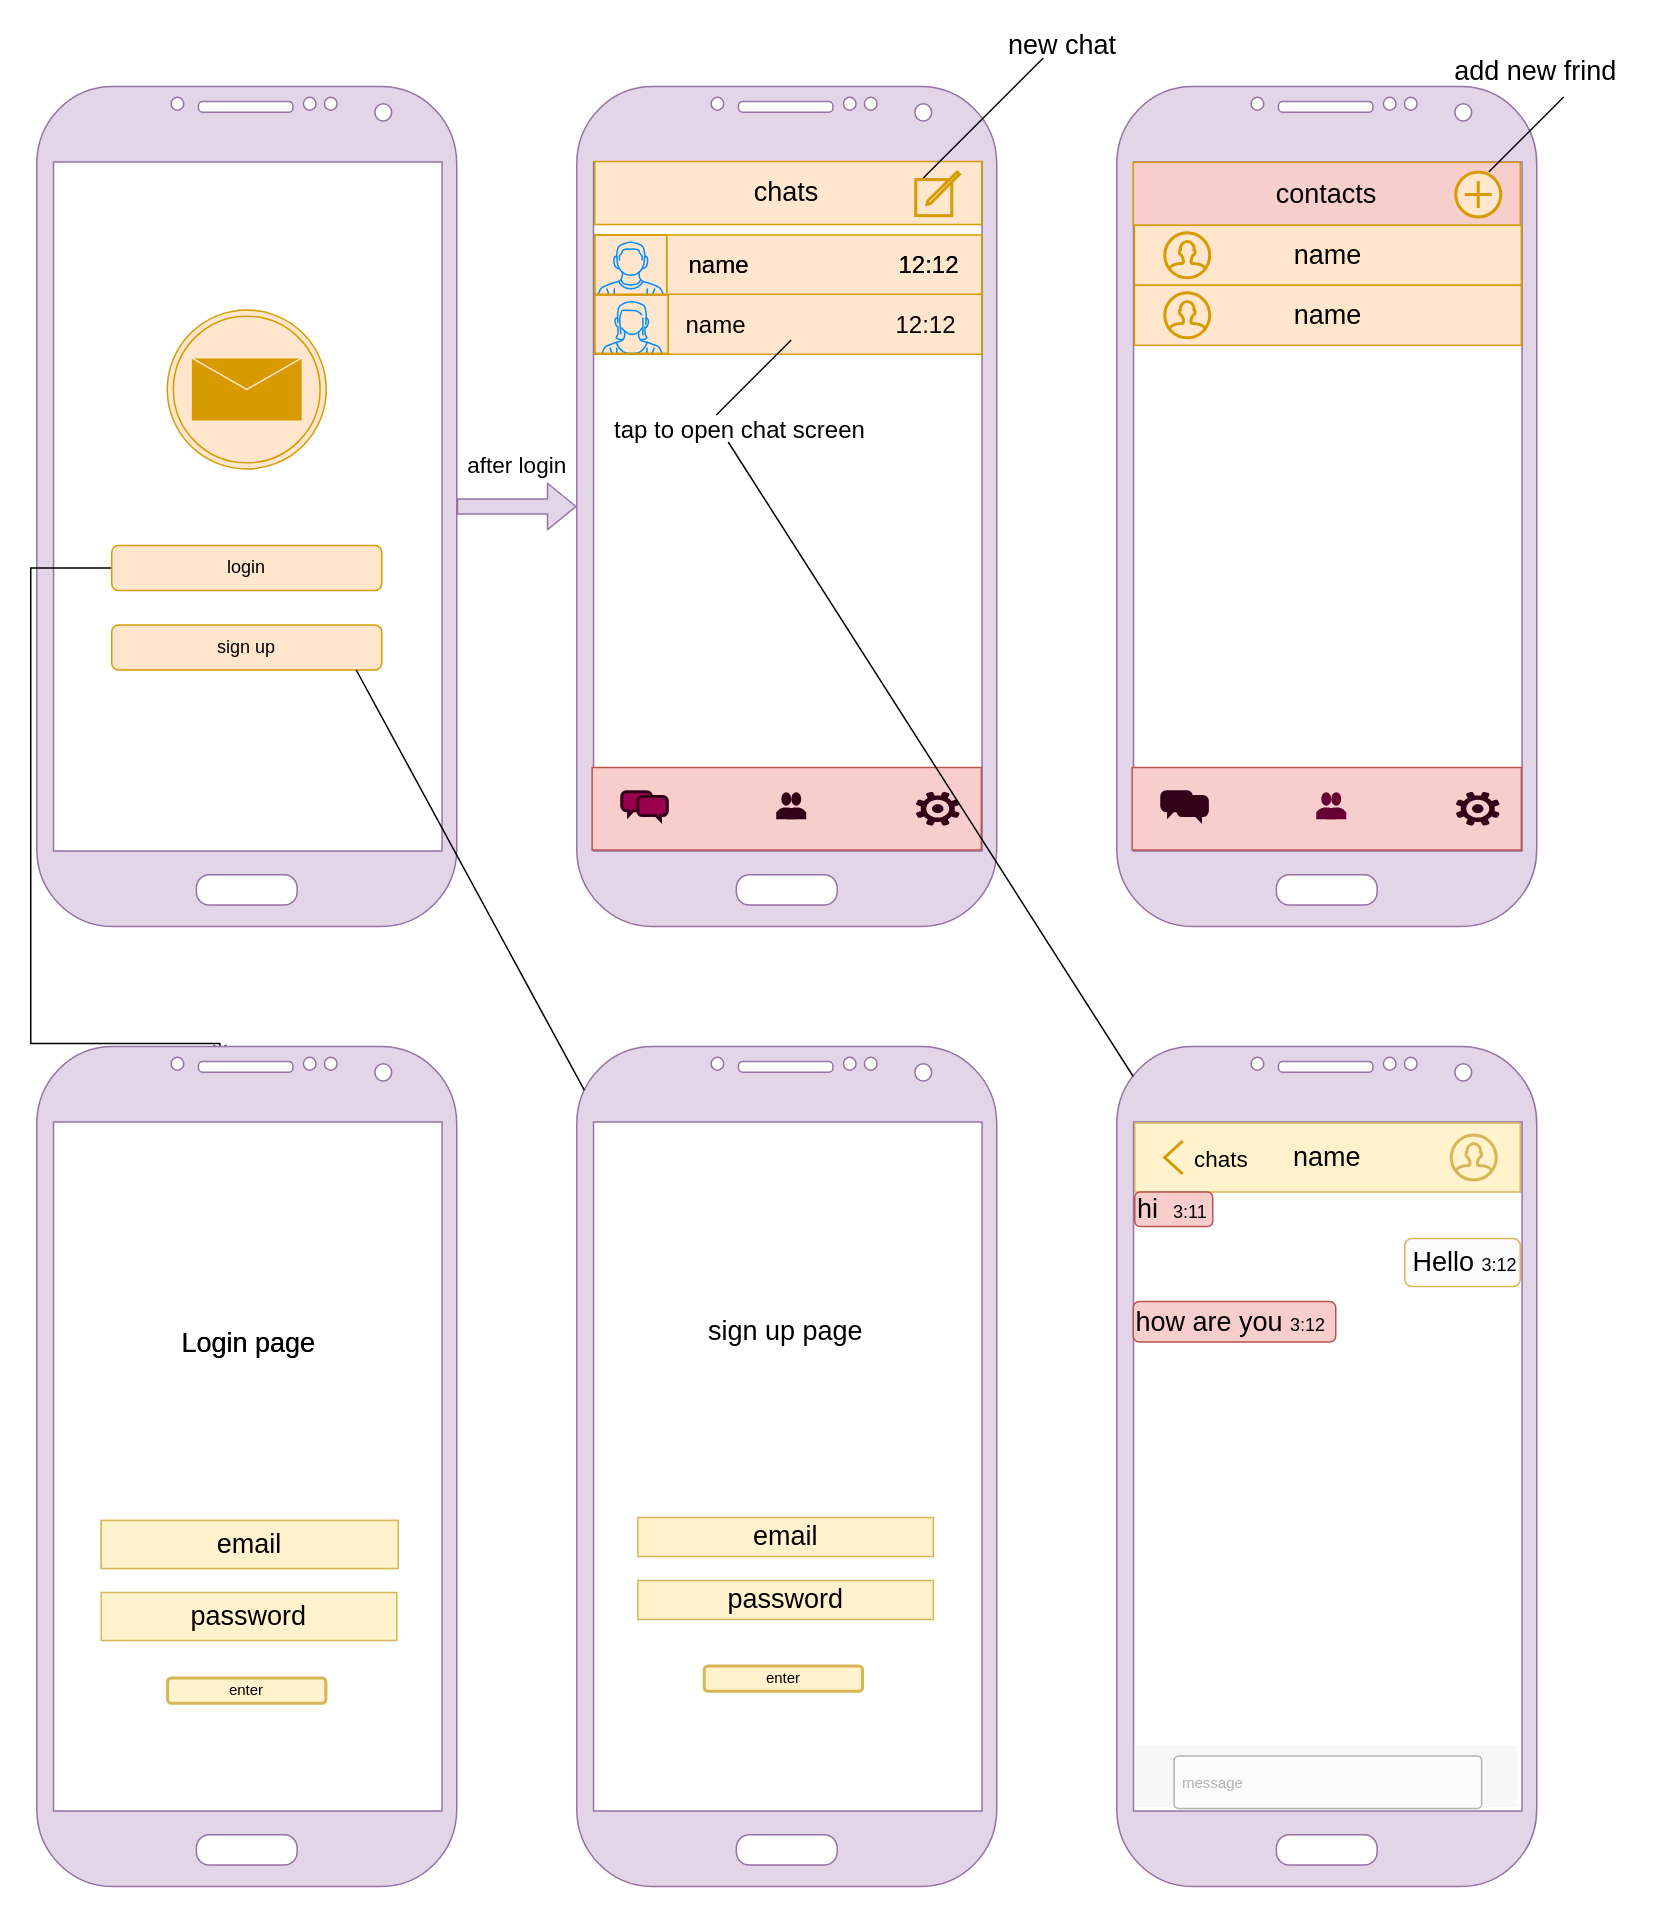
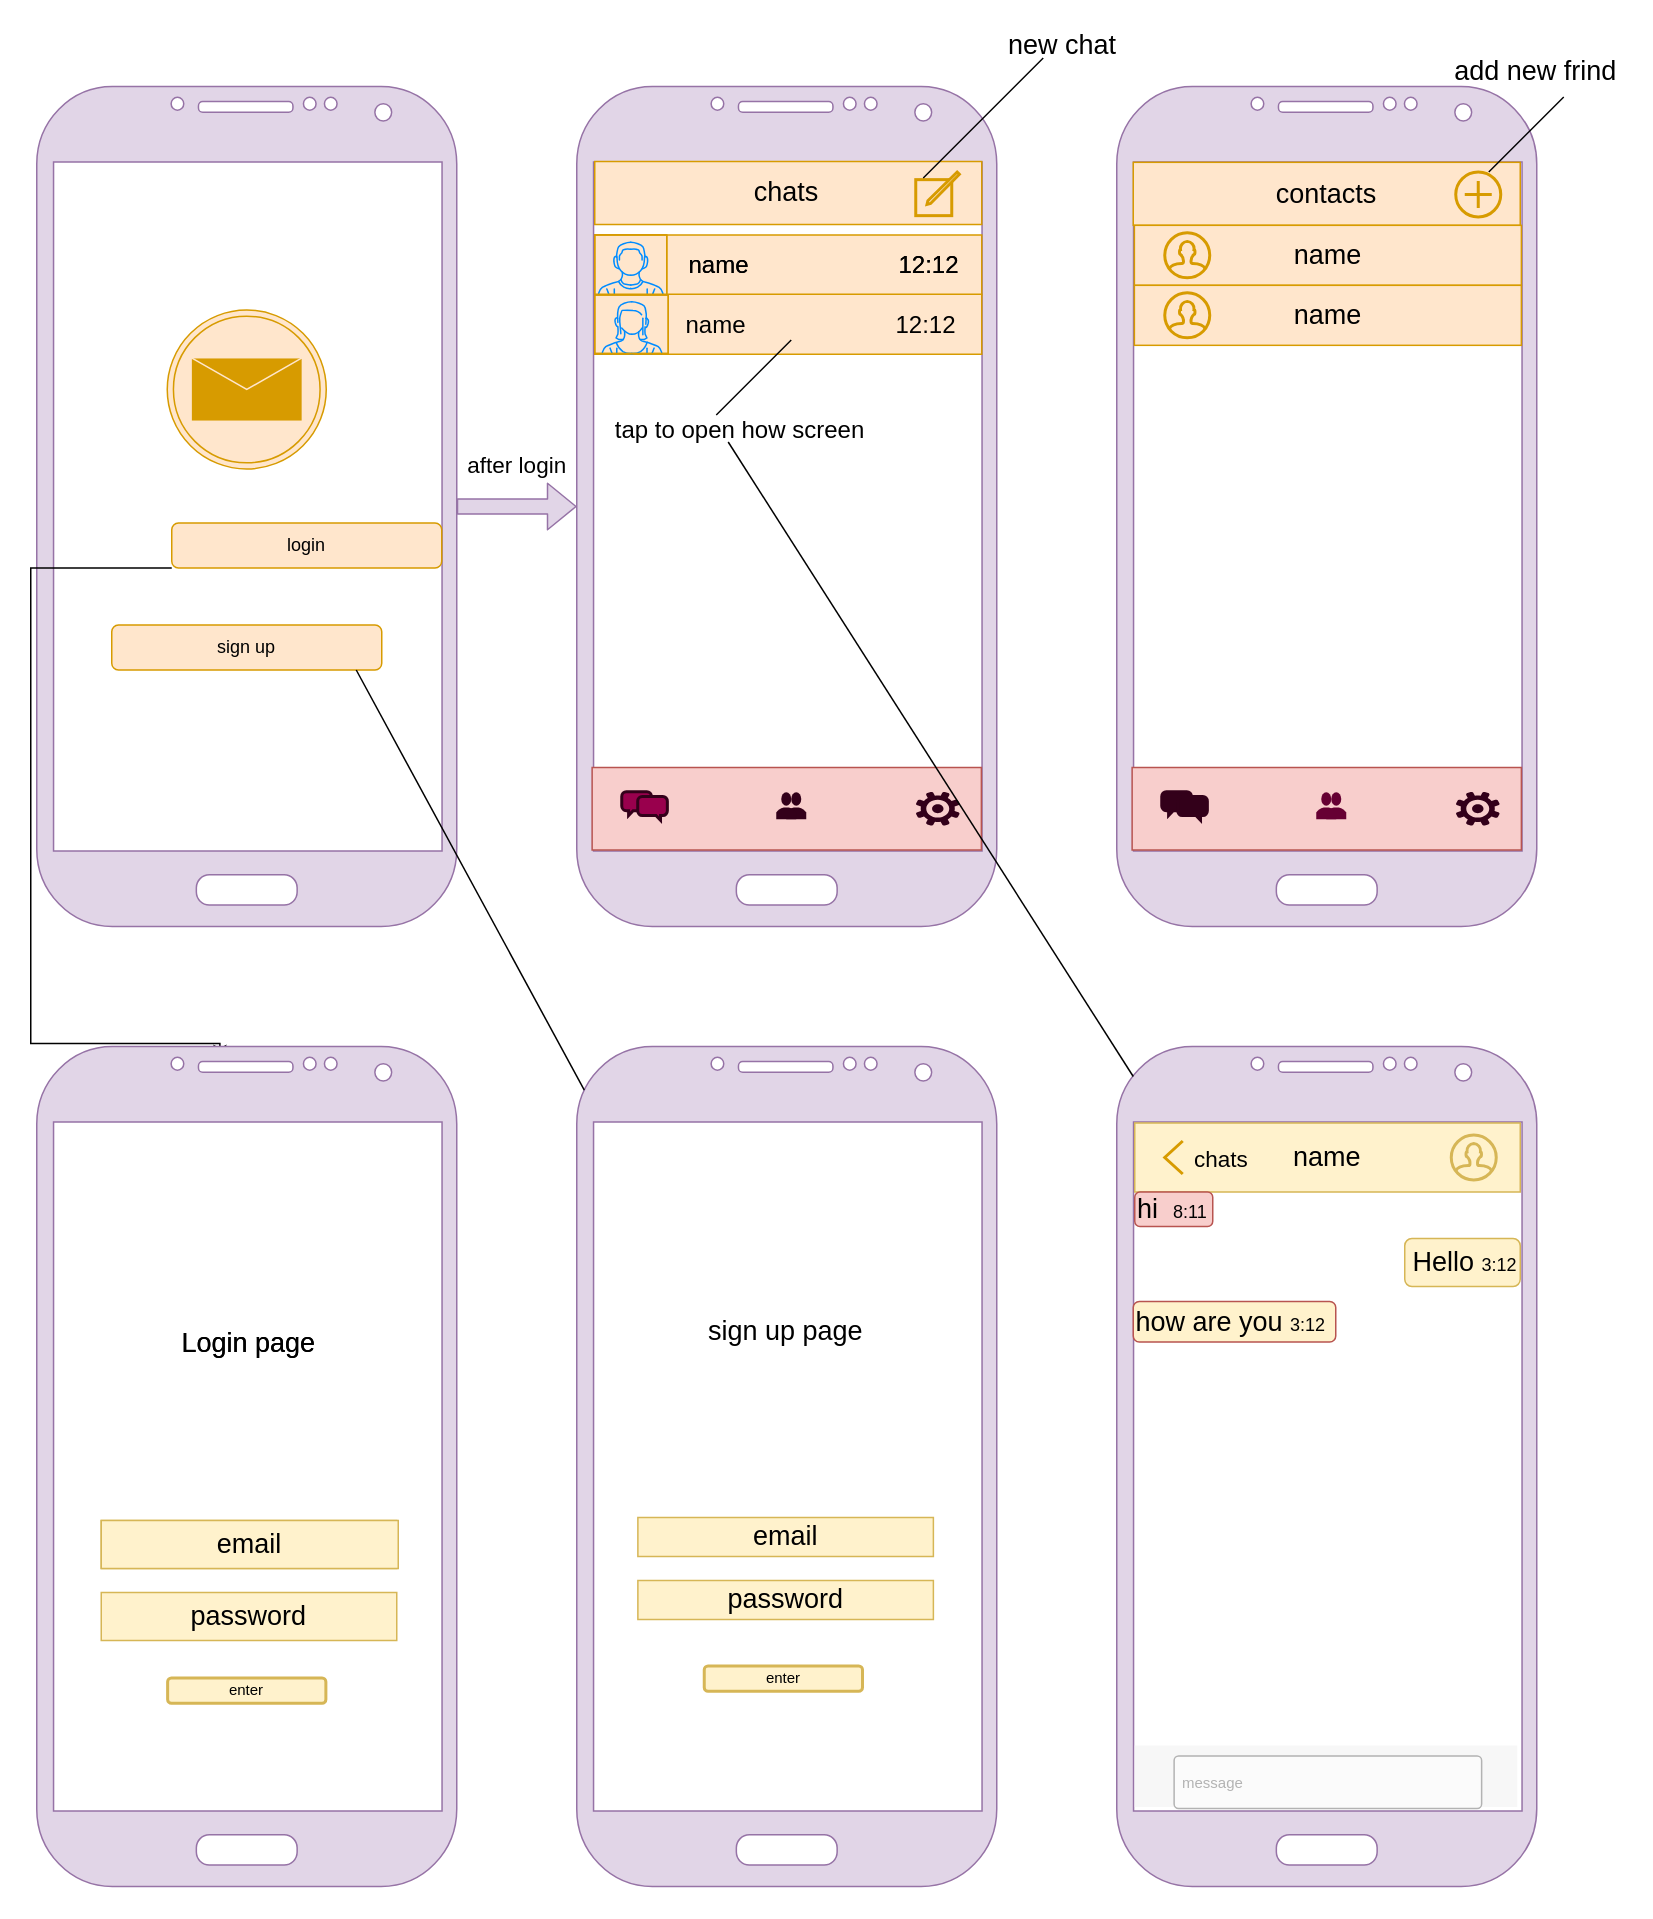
- <mxCell id="29" value="contacts" style="rounded=0;whiteSpace=wrap;html=1;shadow=0;labelBackgroundColor=none;sketch=0;fontSize=18;strokeColor=#d79b00;fillColor=#f8cecc;" parent="1" vertex="1"><mxGeometry x="755" y="107.55" width="258" height="42" as="geometry" /></mxCell>
+ <mxCell id="29" value="contacts" style="rounded=0;whiteSpace=wrap;html=1;shadow=0;labelBackgroundColor=none;sketch=0;fontSize=18;strokeColor=#d79b00;fillColor=#ffe6cc;" parent="1" vertex="1"><mxGeometry x="755" y="107.55" width="258" height="42" as="geometry" /></mxCell>
- <mxCell id="54" value="&lt;font style=&quot;font-size: 16px&quot;&gt;tap to open chat screen&lt;/font&gt;" style="text;html=1;strokeColor=none;fillColor=none;align=center;verticalAlign=middle;whiteSpace=wrap;rounded=0;fontSize=18;" parent="1" vertex="1"><mxGeometry x="401" y="276" width="183.75" height="20" as="geometry" /></mxCell>
+ <mxCell id="54" value="&lt;font style=&quot;font-size: 16px&quot;&gt;tap to open how screen&lt;/font&gt;" style="text;html=1;strokeColor=none;fillColor=none;align=center;verticalAlign=middle;whiteSpace=wrap;rounded=0;fontSize=18;" parent="1" vertex="1"><mxGeometry x="401" y="276" width="183.75" height="20" as="geometry" /></mxCell>
- <mxCell id="4" value="login" style="rounded=1;whiteSpace=wrap;html=1;fillColor=#ffe6cc;strokeColor=#d79b00;" parent="1" vertex="1"><mxGeometry x="74" y="363" width="180" height="30" as="geometry" /></mxCell>
+ <mxCell id="4" value="login" style="rounded=1;whiteSpace=wrap;html=1;fillColor=#ffe6cc;strokeColor=#d79b00;" parent="1" vertex="1"><mxGeometry x="114" y="348" width="180" height="30" as="geometry" /></mxCell>
- <mxCell id="62" value="hi&amp;nbsp; &lt;font style=&quot;font-size: 12px&quot;&gt;3:11&lt;/font&gt;" style="rounded=1;whiteSpace=wrap;html=1;fontSize=18;align=left;fillColor=#f8cecc;strokeColor=#b85450;" parent="1" vertex="1"><mxGeometry x="756" y="794" width="52" height="23" as="geometry" /></mxCell>
+ <mxCell id="62" value="hi&amp;nbsp; &lt;font style=&quot;font-size: 12px&quot;&gt;8:11&lt;/font&gt;" style="rounded=1;whiteSpace=wrap;html=1;fontSize=18;align=left;fillColor=#f8cecc;strokeColor=#b85450;" parent="1" vertex="1"><mxGeometry x="756" y="794" width="52" height="23" as="geometry" /></mxCell>
- <mxCell id="63" value="&lt;div style=&quot;text-align: justify&quot;&gt;&lt;span&gt;Hello &lt;font style=&quot;font-size: 12px&quot;&gt;3:12&lt;/font&gt;&lt;/span&gt;&lt;/div&gt;" style="rounded=1;whiteSpace=wrap;html=1;fontSize=18;align=right;fillColor=#fbfbfb;strokeColor=#d6b656;" parent="1" vertex="1"><mxGeometry x="936" y="825" width="77" height="32" as="geometry" /></mxCell>
+ <mxCell id="63" value="&lt;div style=&quot;text-align: justify&quot;&gt;&lt;span&gt;Hello &lt;font style=&quot;font-size: 12px&quot;&gt;3:12&lt;/font&gt;&lt;/span&gt;&lt;/div&gt;" style="rounded=1;whiteSpace=wrap;html=1;fontSize=18;align=right;fillColor=#fff2cc;strokeColor=#d6b656;" parent="1" vertex="1"><mxGeometry x="936" y="825" width="77" height="32" as="geometry" /></mxCell>
- <mxCell id="64" value="how are you &lt;font style=&quot;font-size: 12px&quot;&gt;3:12&lt;/font&gt;" style="rounded=1;whiteSpace=wrap;html=1;fontSize=18;align=left;fillColor=#f8cecc;strokeColor=#b85450;" parent="1" vertex="1"><mxGeometry x="755" y="867" width="135" height="27" as="geometry" /></mxCell>
+ <mxCell id="64" value="how are you &lt;font style=&quot;font-size: 12px&quot;&gt;3:12&lt;/font&gt;" style="rounded=1;whiteSpace=wrap;html=1;fontSize=18;align=left;fillColor=#fff2cc;strokeColor=#b85450;" parent="1" vertex="1"><mxGeometry x="755" y="867" width="135" height="27" as="geometry" /></mxCell>
